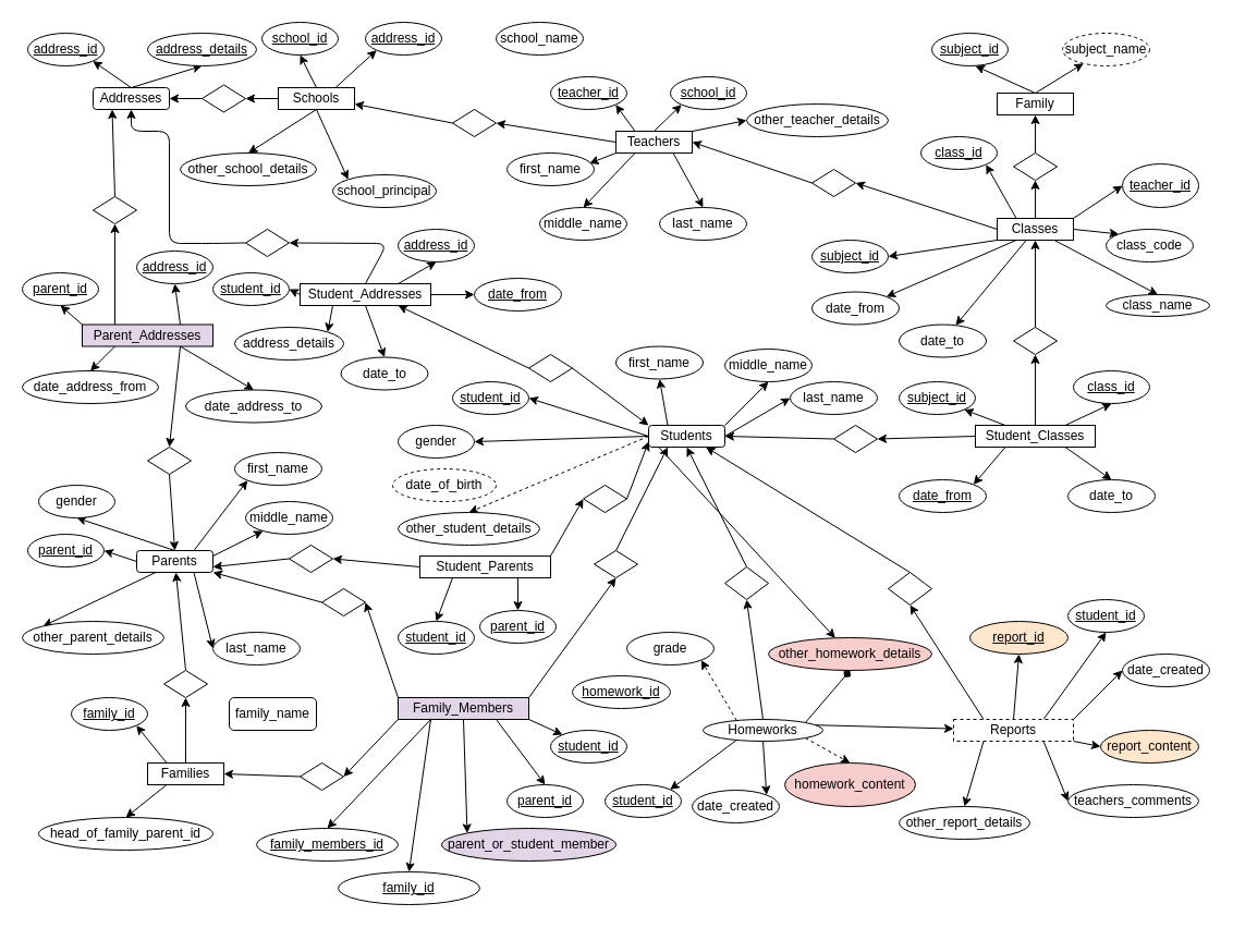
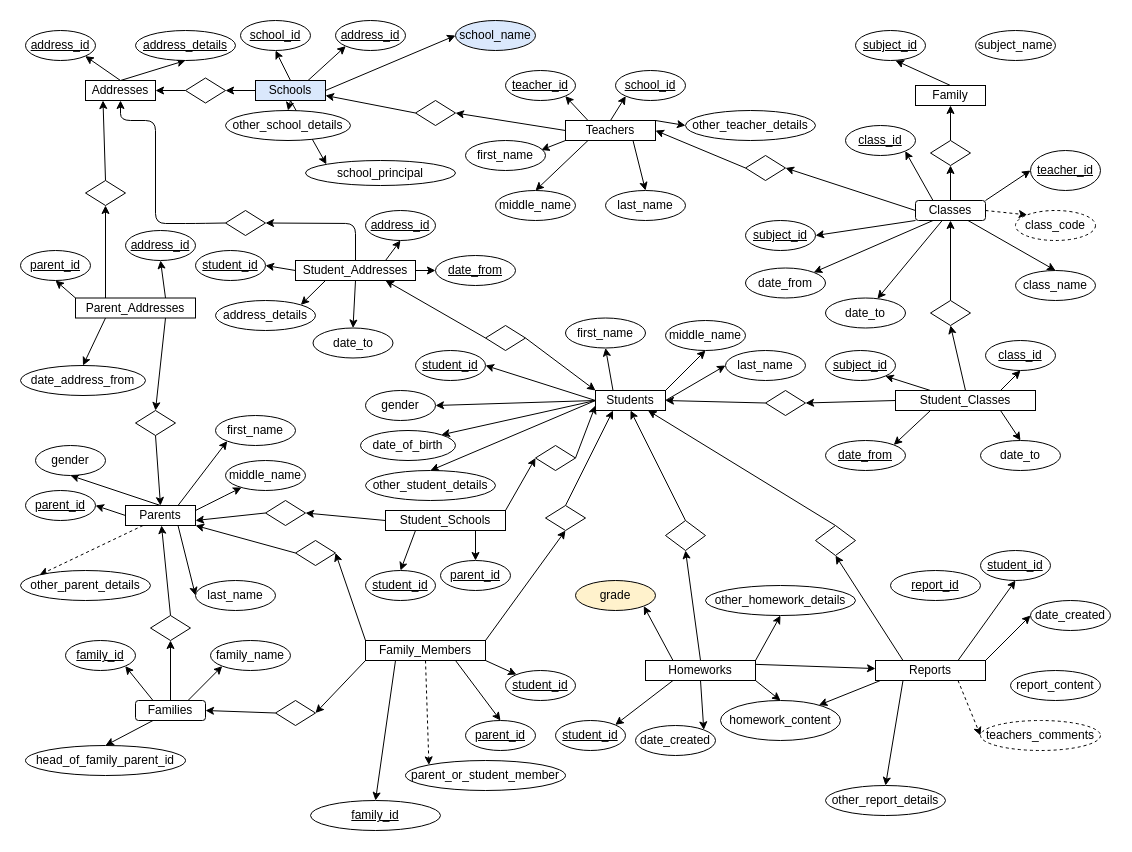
- <mxCell id="16" value="school_name" style="ellipse;whiteSpace=wrap;html=1;" vertex="1" parent="1"><mxGeometry x="455" y="20" width="80" height="30" as="geometry" /></mxCell>
+ <mxCell id="16" value="school_name" style="ellipse;whiteSpace=wrap;html=1;fillColor=#dae8fc;" vertex="1" parent="1"><mxGeometry x="455" y="20" width="80" height="30" as="geometry" /></mxCell>
- <mxCell id="25" value="subject_name" style="ellipse;whiteSpace=wrap;html=1;dashed=1;" vertex="1" parent="1"><mxGeometry x="975" y="30" width="80" height="30" as="geometry" /></mxCell>
+ <mxCell id="25" value="subject_name" style="ellipse;whiteSpace=wrap;html=1;" vertex="1" parent="1"><mxGeometry x="975" y="30" width="80" height="30" as="geometry" /></mxCell>
+ <mxCell id="9" style="edgeStyle=none;html=1;exitX=1;exitY=0.5;exitDx=0;exitDy=0;entryX=0;entryY=0.5;entryDx=0;entryDy=0;" edge="1" parent="1" source="13" target="16"><mxGeometry relative="1" as="geometry" /></mxCell>
- <mxCell id="22" style="edgeStyle=none;html=1;exitX=0.5;exitY=0;exitDx=0;exitDy=0;" edge="1" parent="1" source="23" target="25"><mxGeometry relative="1" as="geometry" /></mxCell>
- <mxCell id="4" value="Addresses" style="whiteSpace=wrap;html=1;rounded=1;" vertex="1" parent="1"><mxGeometry x="85" y="80" width="70" height="20" as="geometry" /></mxCell>
+ <mxCell id="4" value="Addresses" style="rounded=0;whiteSpace=wrap;html=1;" vertex="1" parent="1"><mxGeometry x="85" y="80" width="70" height="20" as="geometry" /></mxCell>
- <mxCell id="13" value="Schools" style="rounded=0;whiteSpace=wrap;html=1;" vertex="1" parent="1"><mxGeometry x="255" y="80" width="70" height="20" as="geometry" /></mxCell>
+ <mxCell id="13" value="Schools" style="rounded=0;whiteSpace=wrap;html=1;fillColor=#dae8fc;" vertex="1" parent="1"><mxGeometry x="255" y="80" width="70" height="20" as="geometry" /></mxCell>
- <mxCell id="71" value="other_teacher_details" style="ellipse;whiteSpace=wrap;html=1;" vertex="1" parent="1"><mxGeometry x="685" y="95" width="130" height="30" as="geometry" /></mxCell>
+ <mxCell id="71" value="other_teacher_details" style="ellipse;whiteSpace=wrap;html=1;" vertex="1" parent="1"><mxGeometry x="685" y="110" width="130" height="30" as="geometry" /></mxCell>
- <mxCell id="65" value="Teachers" style="rounded=0;whiteSpace=wrap;html=1;" vertex="1" parent="1"><mxGeometry x="565" y="120" width="70" height="20" as="geometry" /></mxCell>
+ <mxCell id="65" value="Teachers" style="rounded=0;whiteSpace=wrap;html=1;" vertex="1" parent="1"><mxGeometry x="565" y="120" width="90" height="20" as="geometry" /></mxCell>
- <mxCell id="18" value="other_school_details" style="ellipse;whiteSpace=wrap;html=1;" vertex="1" parent="1"><mxGeometry x="165" y="140" width="125" height="30" as="geometry" /></mxCell>
+ <mxCell id="18" value="other_school_details" style="ellipse;whiteSpace=wrap;html=1;" vertex="1" parent="1"><mxGeometry x="225" y="110" width="125" height="30" as="geometry" /></mxCell>
- <mxCell id="17" value="school_principal" style="ellipse;whiteSpace=wrap;html=1;" vertex="1" parent="1"><mxGeometry x="305" y="160" width="95" height="30" as="geometry" /></mxCell>
+ <mxCell id="17" value="school_principal" style="ellipse;whiteSpace=wrap;html=1;" vertex="1" parent="1"><mxGeometry x="305" y="160" width="150" height="25" as="geometry" /></mxCell>
- <mxCell id="37" value="Classes" style="rounded=0;whiteSpace=wrap;html=1;" vertex="1" parent="1"><mxGeometry x="915" y="200" width="70" height="20" as="geometry" /></mxCell>
+ <mxCell id="37" value="Classes" style="whiteSpace=wrap;html=1;rounded=1;" vertex="1" parent="1"><mxGeometry x="915" y="200" width="70" height="20" as="geometry" /></mxCell>
- <mxCell id="32" style="edgeStyle=none;html=1;exitX=1;exitY=0.5;exitDx=0;exitDy=0;entryX=0;entryY=0;entryDx=0;entryDy=0;" edge="1" parent="1" source="37" target="41"><mxGeometry relative="1" as="geometry" /></mxCell>
+ <mxCell id="32" style="edgeStyle=none;html=1;exitX=1;exitY=0.5;exitDx=0;exitDy=0;entryX=0;entryY=0;entryDx=0;entryDy=0;dashed=1;" edge="1" parent="1" source="37" target="41"><mxGeometry relative="1" as="geometry" /></mxCell>
- <mxCell id="41" value="class_code" style="ellipse;whiteSpace=wrap;html=1;" vertex="1" parent="1"><mxGeometry x="1015" y="210" width="80" height="30" as="geometry" /></mxCell>
+ <mxCell id="41" value="class_code" style="ellipse;whiteSpace=wrap;html=1;dashed=1;" vertex="1" parent="1"><mxGeometry x="1015" y="210" width="80" height="30" as="geometry" /></mxCell>
- <mxCell id="82" value="Student_Addresses" style="rounded=0;whiteSpace=wrap;html=1;" vertex="1" parent="1"><mxGeometry x="275" y="260" width="120" height="20" as="geometry" /></mxCell>
+ <mxCell id="82" value="Student_Addresses" style="rounded=0;whiteSpace=wrap;html=1;" vertex="1" parent="1"><mxGeometry x="295" y="260" width="120" height="20" as="geometry" /></mxCell>
- <mxCell id="42" value="class_name" style="ellipse;whiteSpace=wrap;html=1;" vertex="1" parent="1"><mxGeometry x="1015" y="270" width="95" height="20" as="geometry" /></mxCell>
+ <mxCell id="42" value="class_name" style="ellipse;whiteSpace=wrap;html=1;" vertex="1" parent="1"><mxGeometry x="1015" y="270" width="80" height="30" as="geometry" /></mxCell>
- <mxCell id="124" value="Parent_Addresses" style="rounded=0;whiteSpace=wrap;html=1;fillColor=#e1d5e7;" vertex="1" parent="1"><mxGeometry x="75" y="297.5" width="120" height="20" as="geometry" /></mxCell>
+ <mxCell id="124" value="Parent_Addresses" style="rounded=0;whiteSpace=wrap;html=1;" vertex="1" parent="1"><mxGeometry x="75" y="297.5" width="120" height="20" as="geometry" /></mxCell>
- <mxCell id="121" style="edgeStyle=none;html=1;exitX=0.75;exitY=1;exitDx=0;exitDy=0;entryX=0.5;entryY=0;entryDx=0;entryDy=0;" edge="1" parent="1" source="124" target="128"><mxGeometry relative="1" as="geometry" /></mxCell>
- <mxCell id="127" value="&lt;span style=&quot;text-align: left;&quot;&gt;date_address_from&lt;/span&gt;" style="ellipse;whiteSpace=wrap;html=1;" vertex="1" parent="1"><mxGeometry x="20" y="340" width="125" height="30" as="geometry" /></mxCell>
+ <mxCell id="127" value="&lt;span style=&quot;text-align: left;&quot;&gt;date_address_from&lt;/span&gt;" style="ellipse;whiteSpace=wrap;html=1;" vertex="1" parent="1"><mxGeometry x="20" y="365" width="125" height="30" as="geometry" /></mxCell>
- <mxCell id="128" value="&lt;span style=&quot;text-align: left;&quot;&gt;date_address_to&lt;/span&gt;" style="ellipse;whiteSpace=wrap;html=1;" vertex="1" parent="1"><mxGeometry x="170" y="357.5" width="125" height="30" as="geometry" /></mxCell>
- <mxCell id="97" value="Students" style="whiteSpace=wrap;html=1;rounded=1;" vertex="1" parent="1"><mxGeometry x="595" y="390" width="70" height="20" as="geometry" /></mxCell>
+ <mxCell id="97" value="Students" style="rounded=0;whiteSpace=wrap;html=1;" vertex="1" parent="1"><mxGeometry x="595" y="390" width="70" height="20" as="geometry" /></mxCell>
- <mxCell id="51" value="Student_Classes" style="rounded=0;whiteSpace=wrap;html=1;" vertex="1" parent="1"><mxGeometry x="895" y="390" width="110" height="20" as="geometry" /></mxCell>
+ <mxCell id="51" value="Student_Classes" style="rounded=0;whiteSpace=wrap;html=1;" vertex="1" parent="1"><mxGeometry x="895" y="390" width="140" height="20" as="geometry" /></mxCell>
- <mxCell id="93" style="edgeStyle=none;html=1;exitX=0;exitY=0.5;exitDx=0;exitDy=0;entryX=0.5;entryY=0;entryDx=0;entryDy=0;dashed=1;" edge="1" parent="1" source="97" target="171"><mxGeometry relative="1" as="geometry" /></mxCell>
+ <mxCell id="93" style="edgeStyle=none;html=1;exitX=0;exitY=0.5;exitDx=0;exitDy=0;entryX=0.5;entryY=0;entryDx=0;entryDy=0;" edge="1" parent="1" source="97" target="171"><mxGeometry relative="1" as="geometry" /></mxCell>
- <mxCell id="170" value="date_of_birth" style="ellipse;whiteSpace=wrap;html=1;dashed=1;" vertex="1" parent="1"><mxGeometry x="360" y="430" width="95" height="30" as="geometry" /></mxCell>
+ <mxCell id="170" value="date_of_birth" style="ellipse;whiteSpace=wrap;html=1;" vertex="1" parent="1"><mxGeometry x="360" y="430" width="95" height="30" as="geometry" /></mxCell>
- <mxCell id="111" value="Parents" style="whiteSpace=wrap;html=1;rounded=1;" vertex="1" parent="1"><mxGeometry x="125" y="505" width="70" height="20" as="geometry" /></mxCell>
+ <mxCell id="111" value="Parents" style="rounded=0;whiteSpace=wrap;html=1;" vertex="1" parent="1"><mxGeometry x="125" y="505" width="70" height="20" as="geometry" /></mxCell>
- <mxCell id="102" value="Student_Parents" style="rounded=0;whiteSpace=wrap;html=1;" vertex="1" parent="1"><mxGeometry x="385" y="510" width="120" height="20" as="geometry" /></mxCell>
+ <mxCell id="102" value="Student_Schools" style="rounded=0;whiteSpace=wrap;html=1;" vertex="1" parent="1"><mxGeometry x="385" y="510" width="120" height="20" as="geometry" /></mxCell>
- <mxCell id="92" style="edgeStyle=none;html=1;exitX=0;exitY=0.5;exitDx=0;exitDy=0;" edge="1" parent="1" source="97" target="206"><mxGeometry relative="1" as="geometry" /></mxCell>
+ <mxCell id="92" style="edgeStyle=none;html=1;exitX=0;exitY=0.5;exitDx=0;exitDy=0;entryX=1;entryY=0;entryDx=0;entryDy=0;" edge="1" parent="1" source="97" target="170"><mxGeometry relative="1" as="geometry" /></mxCell>
- <mxCell id="107" style="edgeStyle=none;html=1;exitX=0.25;exitY=1;exitDx=0;exitDy=0;entryX=0;entryY=0;entryDx=0;entryDy=0;" edge="1" parent="1" source="111" target="116"><mxGeometry relative="1" as="geometry" /></mxCell>
+ <mxCell id="107" style="edgeStyle=none;html=1;exitX=0.25;exitY=1;exitDx=0;exitDy=0;entryX=0;entryY=0;entryDx=0;entryDy=0;dashed=1;" edge="1" parent="1" source="111" target="116"><mxGeometry relative="1" as="geometry" /></mxCell>
- <mxCell id="200" value="&lt;u&gt;report_id&lt;/u&gt;" style="ellipse;whiteSpace=wrap;html=1;fillColor=#ffe6cc;" vertex="1" parent="1"><mxGeometry x="890" y="570" width="90" height="30" as="geometry" /></mxCell>
+ <mxCell id="200" value="&lt;u&gt;report_id&lt;/u&gt;" style="ellipse;whiteSpace=wrap;html=1;" vertex="1" parent="1"><mxGeometry x="890" y="570" width="90" height="30" as="geometry" /></mxCell>
- <mxCell id="205" value="grade" style="ellipse;whiteSpace=wrap;html=1;" vertex="1" parent="1"><mxGeometry x="575" y="580" width="80" height="30" as="geometry" /></mxCell>
+ <mxCell id="205" value="grade" style="ellipse;whiteSpace=wrap;html=1;fillColor=#fff2cc;" vertex="1" parent="1"><mxGeometry x="575" y="580" width="80" height="30" as="geometry" /></mxCell>
- <mxCell id="206" value="&lt;span style=&quot;text-align: left;&quot;&gt;other_homework_details&lt;/span&gt;" style="ellipse;whiteSpace=wrap;html=1;fillColor=#f8cecc;" vertex="1" parent="1"><mxGeometry x="705" y="585" width="150" height="30" as="geometry" /></mxCell>
+ <mxCell id="206" value="&lt;span style=&quot;text-align: left;&quot;&gt;other_homework_details&lt;/span&gt;" style="ellipse;whiteSpace=wrap;html=1;" vertex="1" parent="1"><mxGeometry x="705" y="585" width="150" height="30" as="geometry" /></mxCell>
- <mxCell id="189" style="edgeStyle=none;html=1;exitX=0.5;exitY=0;exitDx=0;exitDy=0;entryX=0.5;entryY=1;entryDx=0;entryDy=0;" edge="1" parent="1" source="194" target="200"><mxGeometry relative="1" as="geometry" /></mxCell>
+ <mxCell id="189" style="edgeStyle=none;html=1;exitX=0.5;exitY=0;exitDx=0;exitDy=0;" edge="1" parent="1" source="194" target="204"><mxGeometry relative="1" as="geometry" /></mxCell>
- <mxCell id="199" value="&lt;u&gt;homework_id&lt;/u&gt;" style="ellipse;whiteSpace=wrap;html=1;" vertex="1" parent="1"><mxGeometry x="525" y="620" width="90" height="30" as="geometry" /></mxCell>
- <mxCell id="184" style="edgeStyle=none;html=1;exitX=0.25;exitY=0;exitDx=0;exitDy=0;entryX=1;entryY=1;entryDx=0;entryDy=0;dashed=1;" edge="1" parent="1" source="186" target="205"><mxGeometry relative="1" as="geometry" /></mxCell>
+ <mxCell id="184" style="edgeStyle=none;html=1;exitX=0.25;exitY=0;exitDx=0;exitDy=0;entryX=1;entryY=1;entryDx=0;entryDy=0;" edge="1" parent="1" source="186" target="205"><mxGeometry relative="1" as="geometry" /></mxCell>
- <mxCell id="180" style="edgeStyle=none;html=1;exitX=1;exitY=0;exitDx=0;exitDy=0;entryX=0.5;entryY=1;entryDx=0;entryDy=0;endArrow=diamond;" edge="1" parent="1" source="186" target="206"><mxGeometry relative="1" as="geometry" /></mxCell>
+ <mxCell id="180" style="edgeStyle=none;html=1;exitX=1;exitY=0;exitDx=0;exitDy=0;entryX=0.5;entryY=1;entryDx=0;entryDy=0;" edge="1" parent="1" source="186" target="206"><mxGeometry relative="1" as="geometry" /></mxCell>
- <mxCell id="158" value="Family_Members" style="rounded=0;whiteSpace=wrap;html=1;fillColor=#e1d5e7;" vertex="1" parent="1"><mxGeometry x="365" y="640" width="120" height="20" as="geometry" /></mxCell>
+ <mxCell id="158" value="Family_Members" style="rounded=0;whiteSpace=wrap;html=1;" vertex="1" parent="1"><mxGeometry x="365" y="640" width="120" height="20" as="geometry" /></mxCell>
- <mxCell id="142" value="family_name" style="whiteSpace=wrap;html=1;rounded=1;" vertex="1" parent="1"><mxGeometry x="210" y="640" width="80" height="30" as="geometry" /></mxCell>
+ <mxCell id="142" value="family_name" style="ellipse;whiteSpace=wrap;html=1;" vertex="1" parent="1"><mxGeometry x="210" y="640" width="80" height="30" as="geometry" /></mxCell>
- <mxCell id="186" value="Homeworks" style="ellipse;whiteSpace=wrap;html=1;" vertex="1" parent="1"><mxGeometry x="645" y="660" width="110" height="20" as="geometry" /></mxCell>
+ <mxCell id="186" value="Homeworks" style="rounded=0;whiteSpace=wrap;html=1;" vertex="1" parent="1"><mxGeometry x="645" y="660" width="110" height="20" as="geometry" /></mxCell>
- <mxCell id="194" value="Reports" style="rounded=0;whiteSpace=wrap;html=1;dashed=1;" vertex="1" parent="1"><mxGeometry x="875" y="660" width="110" height="20" as="geometry" /></mxCell>
+ <mxCell id="194" value="Reports" style="rounded=0;whiteSpace=wrap;html=1;" vertex="1" parent="1"><mxGeometry x="875" y="660" width="110" height="20" as="geometry" /></mxCell>
- <mxCell id="192" style="edgeStyle=none;html=1;exitX=1;exitY=1;exitDx=0;exitDy=0;entryX=0;entryY=0.5;entryDx=0;entryDy=0;" edge="1" parent="1" source="194" target="208"><mxGeometry relative="1" as="geometry" /></mxCell>
+ <mxCell id="136" style="edgeStyle=none;html=1;exitX=0.75;exitY=0;exitDx=0;exitDy=0;entryX=0;entryY=1;entryDx=0;entryDy=0;" edge="1" parent="1" source="139" target="142"><mxGeometry relative="1" as="geometry" /></mxCell>
- <mxCell id="208" value="report_content" style="ellipse;whiteSpace=wrap;html=1;fillColor=#ffe6cc;" vertex="1" parent="1"><mxGeometry x="1010" y="670" width="90" height="30" as="geometry" /></mxCell>
+ <mxCell id="208" value="report_content" style="ellipse;whiteSpace=wrap;html=1;" vertex="1" parent="1"><mxGeometry x="1010" y="670" width="90" height="30" as="geometry" /></mxCell>
- <mxCell id="181" style="edgeStyle=none;html=1;exitX=1;exitY=1;exitDx=0;exitDy=0;entryX=0.5;entryY=0;entryDx=0;entryDy=0;dashed=1;" edge="1" parent="1" source="186" target="204"><mxGeometry relative="1" as="geometry" /></mxCell>
+ <mxCell id="181" style="edgeStyle=none;html=1;exitX=1;exitY=1;exitDx=0;exitDy=0;entryX=0.5;entryY=0;entryDx=0;entryDy=0;" edge="1" parent="1" source="186" target="204"><mxGeometry relative="1" as="geometry" /></mxCell>
- <mxCell id="187" style="edgeStyle=none;html=1;exitX=0.75;exitY=1;exitDx=0;exitDy=0;entryX=0;entryY=0.5;entryDx=0;entryDy=0;" edge="1" parent="1" source="194" target="209"><mxGeometry relative="1" as="geometry" /></mxCell>
+ <mxCell id="187" style="edgeStyle=none;html=1;exitX=0.75;exitY=1;exitDx=0;exitDy=0;entryX=0;entryY=0.5;entryDx=0;entryDy=0;dashed=1;" edge="1" parent="1" source="194" target="209"><mxGeometry relative="1" as="geometry" /></mxCell>
- <mxCell id="150" style="edgeStyle=none;html=1;exitX=0.25;exitY=1;exitDx=0;exitDy=0;entryX=0.5;entryY=0;entryDx=0;entryDy=0;" edge="1" parent="1" source="158" target="172"><mxGeometry relative="1" as="geometry" /></mxCell>
- <mxCell id="154" style="edgeStyle=none;html=1;exitX=0.5;exitY=1;exitDx=0;exitDy=0;entryX=0;entryY=0;entryDx=0;entryDy=0;" edge="1" parent="1" source="158" target="174"><mxGeometry relative="1" as="geometry" /></mxCell>
+ <mxCell id="154" style="edgeStyle=none;html=1;exitX=0.5;exitY=1;exitDx=0;exitDy=0;entryX=0;entryY=0;entryDx=0;entryDy=0;dashed=1;" edge="1" parent="1" source="158" target="174"><mxGeometry relative="1" as="geometry" /></mxCell>
- <mxCell id="139" value="Families" style="rounded=0;whiteSpace=wrap;html=1;" vertex="1" parent="1"><mxGeometry x="135" y="700" width="70" height="20" as="geometry" /></mxCell>
+ <mxCell id="139" value="Families" style="whiteSpace=wrap;html=1;rounded=1;" vertex="1" parent="1"><mxGeometry x="135" y="700" width="70" height="20" as="geometry" /></mxCell>
- <mxCell id="204" value="homework_content" style="ellipse;whiteSpace=wrap;html=1;fillColor=#f8cecc;" vertex="1" parent="1"><mxGeometry x="720" y="700" width="120" height="40" as="geometry" /></mxCell>
+ <mxCell id="204" value="homework_content" style="ellipse;whiteSpace=wrap;html=1;" vertex="1" parent="1"><mxGeometry x="720" y="700" width="120" height="40" as="geometry" /></mxCell>
- <mxCell id="209" value="teachers_comments" style="ellipse;whiteSpace=wrap;html=1;" vertex="1" parent="1"><mxGeometry x="980" y="720" width="120" height="30" as="geometry" /></mxCell>
+ <mxCell id="209" value="teachers_comments" style="ellipse;whiteSpace=wrap;html=1;dashed=1;" vertex="1" parent="1"><mxGeometry x="980" y="720" width="120" height="30" as="geometry" /></mxCell>
- <mxCell id="210" value="other_report_details" style="ellipse;whiteSpace=wrap;html=1;" vertex="1" parent="1"><mxGeometry x="825" y="740" width="120" height="30" as="geometry" /></mxCell>
+ <mxCell id="210" value="other_report_details" style="ellipse;whiteSpace=wrap;html=1;" vertex="1" parent="1"><mxGeometry x="825" y="785" width="120" height="30" as="geometry" /></mxCell>
- <mxCell id="141" value="&lt;span style=&quot;text-align: left;&quot;&gt;head_of_family_parent_id&lt;/span&gt;" style="ellipse;whiteSpace=wrap;html=1;" vertex="1" parent="1"><mxGeometry x="35" y="750" width="160" height="30" as="geometry" /></mxCell>
+ <mxCell id="141" value="&lt;span style=&quot;text-align: left;&quot;&gt;head_of_family_parent_id&lt;/span&gt;" style="ellipse;whiteSpace=wrap;html=1;" vertex="1" parent="1"><mxGeometry x="25" y="745" width="160" height="30" as="geometry" /></mxCell>
- <mxCell id="172" value="&lt;u&gt;family_members_id&lt;/u&gt;" style="ellipse;whiteSpace=wrap;html=1;" vertex="1" parent="1"><mxGeometry x="235" y="760" width="130" height="30" as="geometry" /></mxCell>
- <mxCell id="174" value="parent_or_student_member" style="ellipse;whiteSpace=wrap;html=1;fillColor=#e1d5e7;" vertex="1" parent="1"><mxGeometry x="405" y="760" width="160" height="30" as="geometry" /></mxCell>
+ <mxCell id="174" value="parent_or_student_member" style="ellipse;whiteSpace=wrap;html=1;" vertex="1" parent="1"><mxGeometry x="405" y="760" width="160" height="30" as="geometry" /></mxCell>
